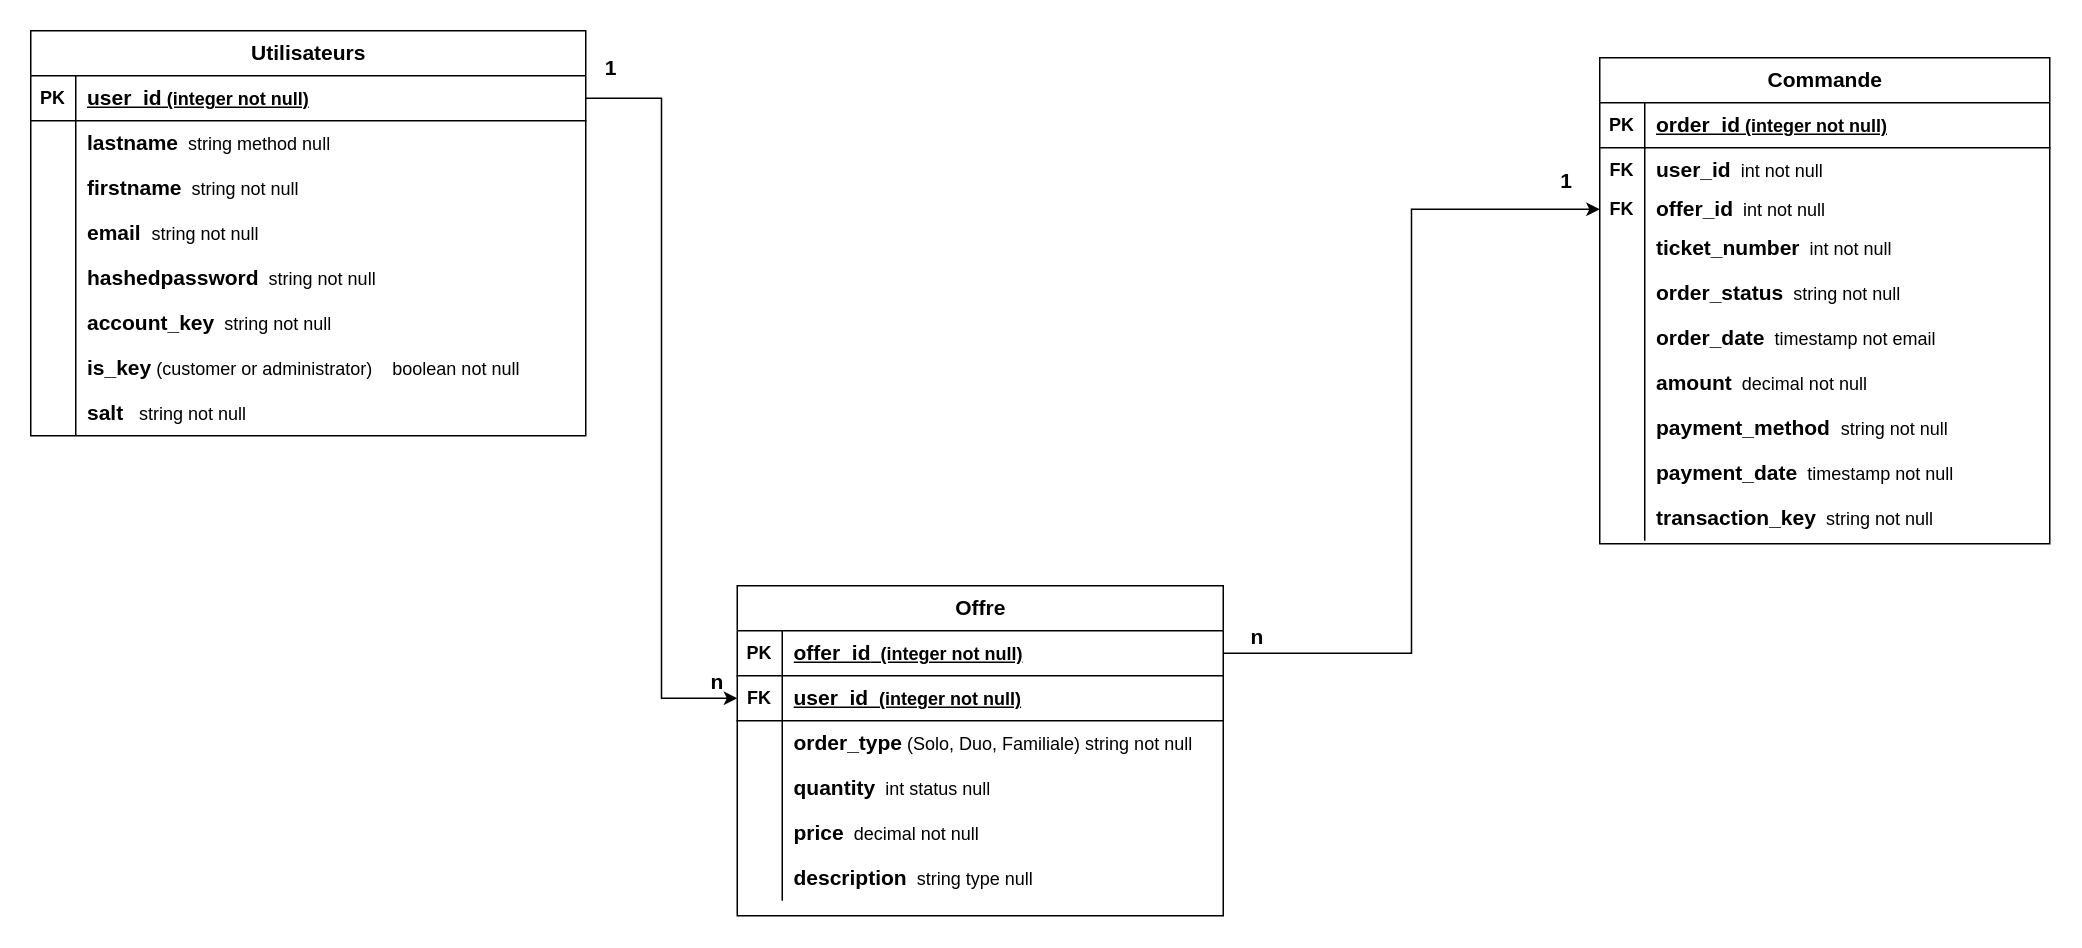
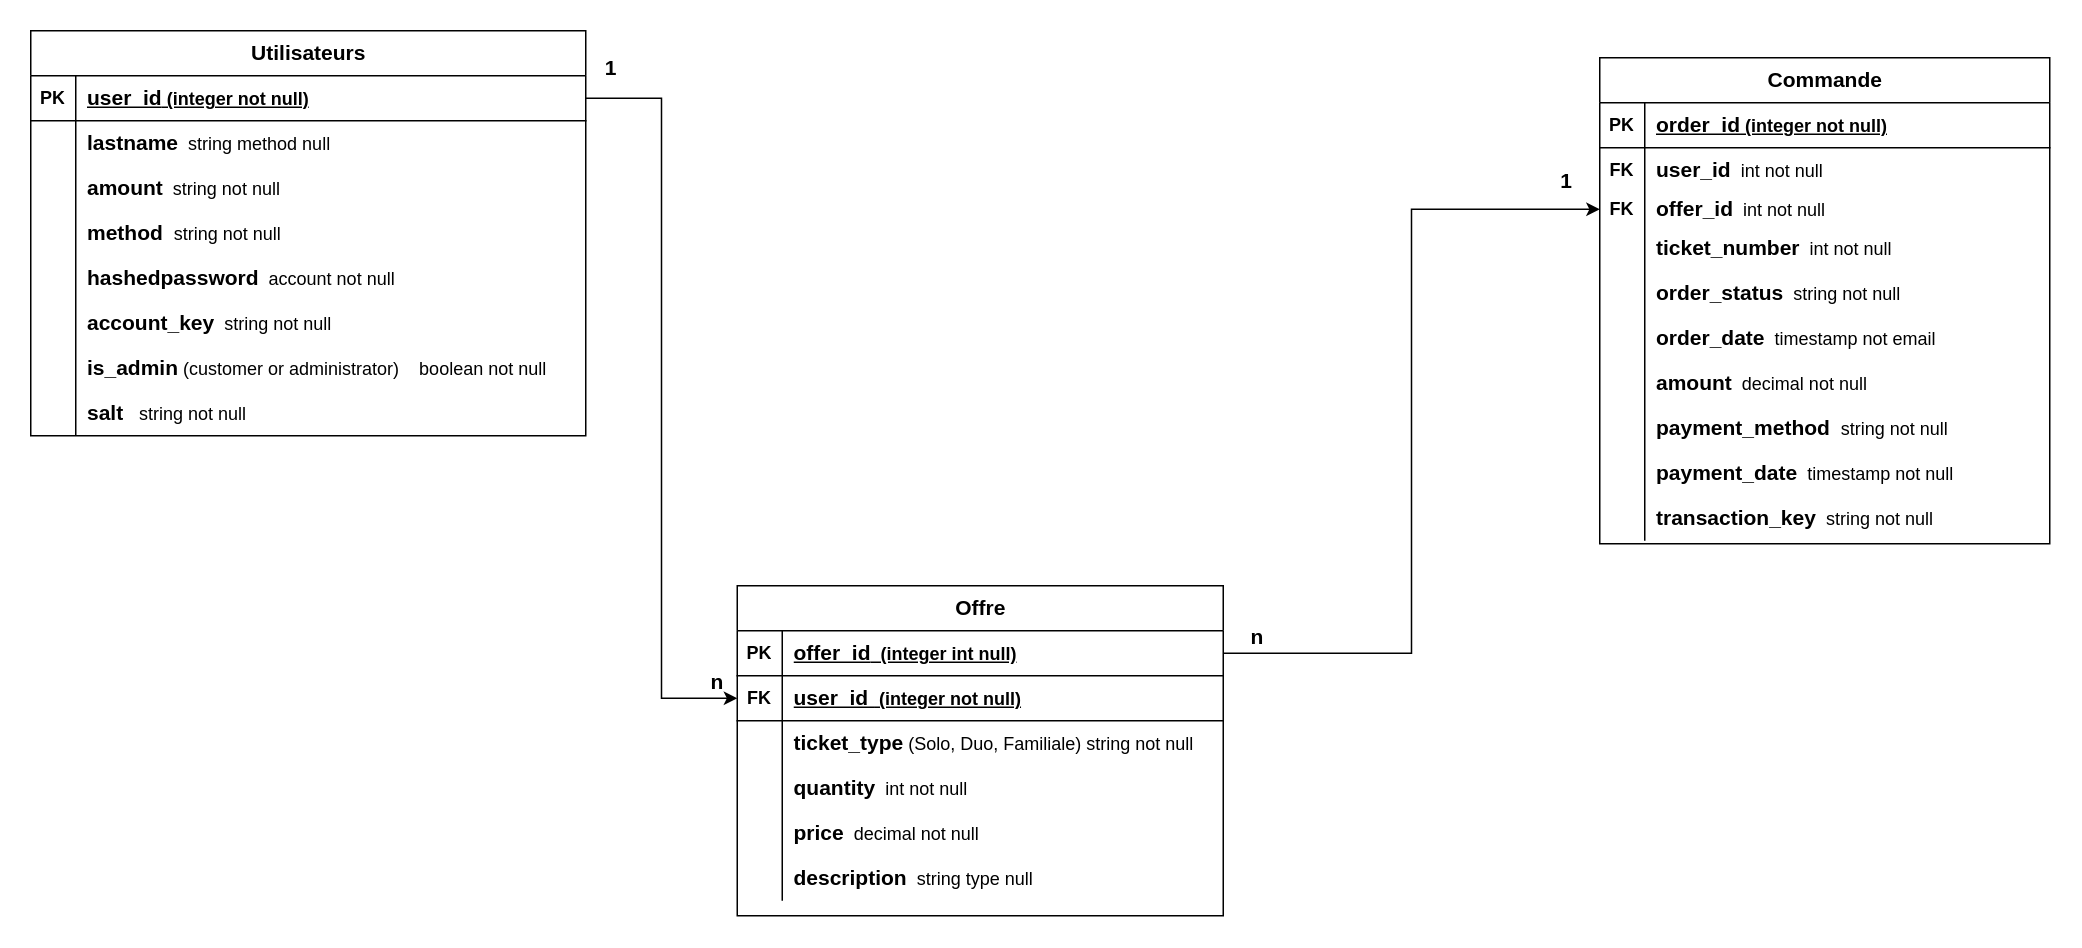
- <mxCell id="11" value="&lt;font style=&quot;font-size: 14px;&quot;&gt;&lt;b&gt;firstname&lt;/b&gt;&lt;/font&gt;&amp;nbsp; string not null" style="shape=partialRectangle;connectable=0;fillColor=none;top=0;left=0;bottom=0;right=0;align=left;spacingLeft=6;overflow=hidden;whiteSpace=wrap;html=1;" parent="9" vertex="1"><mxGeometry x="30" width="340" height="30" as="geometry"><mxRectangle width="340" height="30" as="alternateBounds" /></mxGeometry></mxCell>
+ <mxCell id="11" value="&lt;font style=&quot;font-size: 14px;&quot;&gt;&lt;b&gt;amount&lt;/b&gt;&lt;/font&gt;&amp;nbsp; string not null" style="shape=partialRectangle;connectable=0;fillColor=none;top=0;left=0;bottom=0;right=0;align=left;spacingLeft=6;overflow=hidden;whiteSpace=wrap;html=1;" parent="9" vertex="1"><mxGeometry x="30" width="340" height="30" as="geometry"><mxRectangle width="340" height="30" as="alternateBounds" /></mxGeometry></mxCell>
- <mxCell id="14" value="&lt;font style=&quot;font-size: 14px;&quot;&gt;&lt;b&gt;email&amp;nbsp;&lt;/b&gt;&lt;/font&gt; string not null" style="shape=partialRectangle;connectable=0;fillColor=none;top=0;left=0;bottom=0;right=0;align=left;spacingLeft=6;overflow=hidden;whiteSpace=wrap;html=1;" parent="12" vertex="1"><mxGeometry x="30" width="340" height="30" as="geometry"><mxRectangle width="340" height="30" as="alternateBounds" /></mxGeometry></mxCell>
+ <mxCell id="14" value="&lt;font style=&quot;font-size: 14px;&quot;&gt;&lt;b&gt;method&amp;nbsp;&lt;/b&gt;&lt;/font&gt; string not null" style="shape=partialRectangle;connectable=0;fillColor=none;top=0;left=0;bottom=0;right=0;align=left;spacingLeft=6;overflow=hidden;whiteSpace=wrap;html=1;" parent="12" vertex="1"><mxGeometry x="30" width="340" height="30" as="geometry"><mxRectangle width="340" height="30" as="alternateBounds" /></mxGeometry></mxCell>
- <mxCell id="17" value="&lt;font style=&quot;font-size: 14px;&quot;&gt;&lt;b&gt;hashedpassword&lt;/b&gt;&lt;/font&gt;&amp;nbsp; string not null" style="shape=partialRectangle;connectable=0;fillColor=none;top=0;left=0;bottom=0;right=0;align=left;spacingLeft=6;overflow=hidden;whiteSpace=wrap;html=1;" parent="15" vertex="1"><mxGeometry x="30" width="340" height="30" as="geometry"><mxRectangle width="340" height="30" as="alternateBounds" /></mxGeometry></mxCell>
+ <mxCell id="17" value="&lt;font style=&quot;font-size: 14px;&quot;&gt;&lt;b&gt;hashedpassword&lt;/b&gt;&lt;/font&gt;&amp;nbsp; account not null" style="shape=partialRectangle;connectable=0;fillColor=none;top=0;left=0;bottom=0;right=0;align=left;spacingLeft=6;overflow=hidden;whiteSpace=wrap;html=1;" parent="15" vertex="1"><mxGeometry x="30" width="340" height="30" as="geometry"><mxRectangle width="340" height="30" as="alternateBounds" /></mxGeometry></mxCell>
- <mxCell id="23" value="&lt;font style=&quot;font-size: 14px;&quot;&gt;&lt;b&gt;is_key&lt;/b&gt;&lt;/font&gt; (customer or administrator)&amp;nbsp; &amp;nbsp; boolean not null&amp;nbsp;" style="shape=partialRectangle;connectable=0;fillColor=none;top=0;left=0;bottom=0;right=0;align=left;spacingLeft=6;overflow=hidden;whiteSpace=wrap;html=1;" parent="21" vertex="1"><mxGeometry x="30" width="340" height="30" as="geometry"><mxRectangle width="340" height="30" as="alternateBounds" /></mxGeometry></mxCell>
+ <mxCell id="23" value="&lt;font style=&quot;font-size: 14px;&quot;&gt;&lt;b&gt;is_admin&lt;/b&gt;&lt;/font&gt; (customer or administrator)&amp;nbsp; &amp;nbsp; boolean not null&amp;nbsp;" style="shape=partialRectangle;connectable=0;fillColor=none;top=0;left=0;bottom=0;right=0;align=left;spacingLeft=6;overflow=hidden;whiteSpace=wrap;html=1;" parent="21" vertex="1"><mxGeometry x="30" width="340" height="30" as="geometry"><mxRectangle width="340" height="30" as="alternateBounds" /></mxGeometry></mxCell>
- <mxCell id="30" value="&lt;font style=&quot;font-size: 14px;&quot;&gt;offer_id&lt;/font&gt;&amp;nbsp; (integer not null)" style="shape=partialRectangle;connectable=0;fillColor=none;top=0;left=0;bottom=0;right=0;align=left;spacingLeft=6;fontStyle=5;overflow=hidden;whiteSpace=wrap;html=1;" parent="28" vertex="1"><mxGeometry x="30" width="294" height="30" as="geometry"><mxRectangle width="294" height="30" as="alternateBounds" /></mxGeometry></mxCell>
+ <mxCell id="30" value="&lt;font style=&quot;font-size: 14px;&quot;&gt;offer_id&lt;/font&gt;&amp;nbsp; (integer int null)" style="shape=partialRectangle;connectable=0;fillColor=none;top=0;left=0;bottom=0;right=0;align=left;spacingLeft=6;fontStyle=5;overflow=hidden;whiteSpace=wrap;html=1;" parent="28" vertex="1"><mxGeometry x="30" width="294" height="30" as="geometry"><mxRectangle width="294" height="30" as="alternateBounds" /></mxGeometry></mxCell>
- <mxCell id="36" value="&lt;font style=&quot;font-size: 14px;&quot;&gt;&lt;b&gt;order_type&lt;/b&gt;&lt;/font&gt; (Solo, Duo, Familiale) string not null" style="shape=partialRectangle;connectable=0;fillColor=none;top=0;left=0;bottom=0;right=0;align=left;spacingLeft=6;overflow=hidden;whiteSpace=wrap;html=1;" parent="34" vertex="1"><mxGeometry x="30" width="294" height="30" as="geometry"><mxRectangle width="294" height="30" as="alternateBounds" /></mxGeometry></mxCell>
+ <mxCell id="36" value="&lt;font style=&quot;font-size: 14px;&quot;&gt;&lt;b&gt;ticket_type&lt;/b&gt;&lt;/font&gt; (Solo, Duo, Familiale) string not null" style="shape=partialRectangle;connectable=0;fillColor=none;top=0;left=0;bottom=0;right=0;align=left;spacingLeft=6;overflow=hidden;whiteSpace=wrap;html=1;" parent="34" vertex="1"><mxGeometry x="30" width="294" height="30" as="geometry"><mxRectangle width="294" height="30" as="alternateBounds" /></mxGeometry></mxCell>
- <mxCell id="39" value="&lt;span style=&quot;font-size: 14px;&quot;&gt;&lt;b&gt;quantity&lt;/b&gt;&lt;/span&gt;&amp;nbsp; int status null" style="shape=partialRectangle;connectable=0;fillColor=none;top=0;left=0;bottom=0;right=0;align=left;spacingLeft=6;overflow=hidden;whiteSpace=wrap;html=1;" parent="37" vertex="1"><mxGeometry x="30" width="294" height="30" as="geometry"><mxRectangle width="294" height="30" as="alternateBounds" /></mxGeometry></mxCell>
+ <mxCell id="39" value="&lt;span style=&quot;font-size: 14px;&quot;&gt;&lt;b&gt;quantity&lt;/b&gt;&lt;/span&gt;&amp;nbsp; int not null" style="shape=partialRectangle;connectable=0;fillColor=none;top=0;left=0;bottom=0;right=0;align=left;spacingLeft=6;overflow=hidden;whiteSpace=wrap;html=1;" parent="37" vertex="1"><mxGeometry x="30" width="294" height="30" as="geometry"><mxRectangle width="294" height="30" as="alternateBounds" /></mxGeometry></mxCell>
